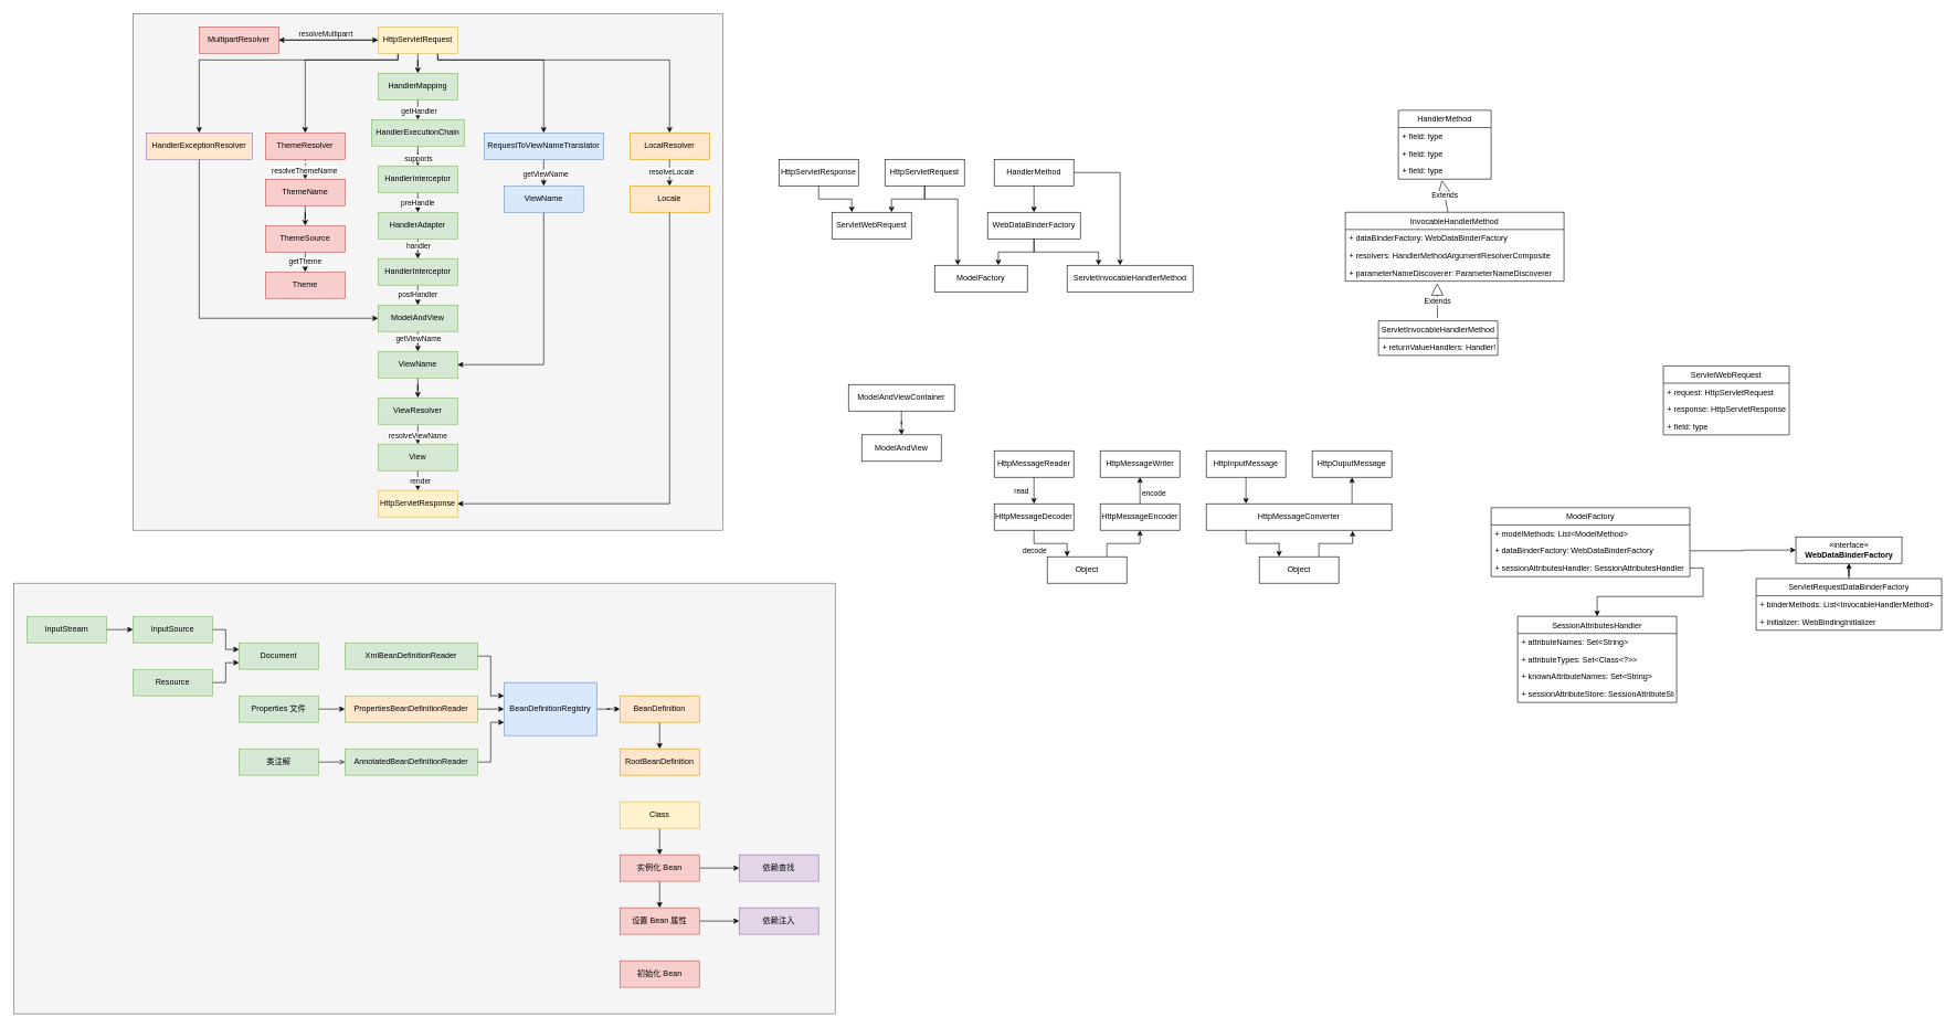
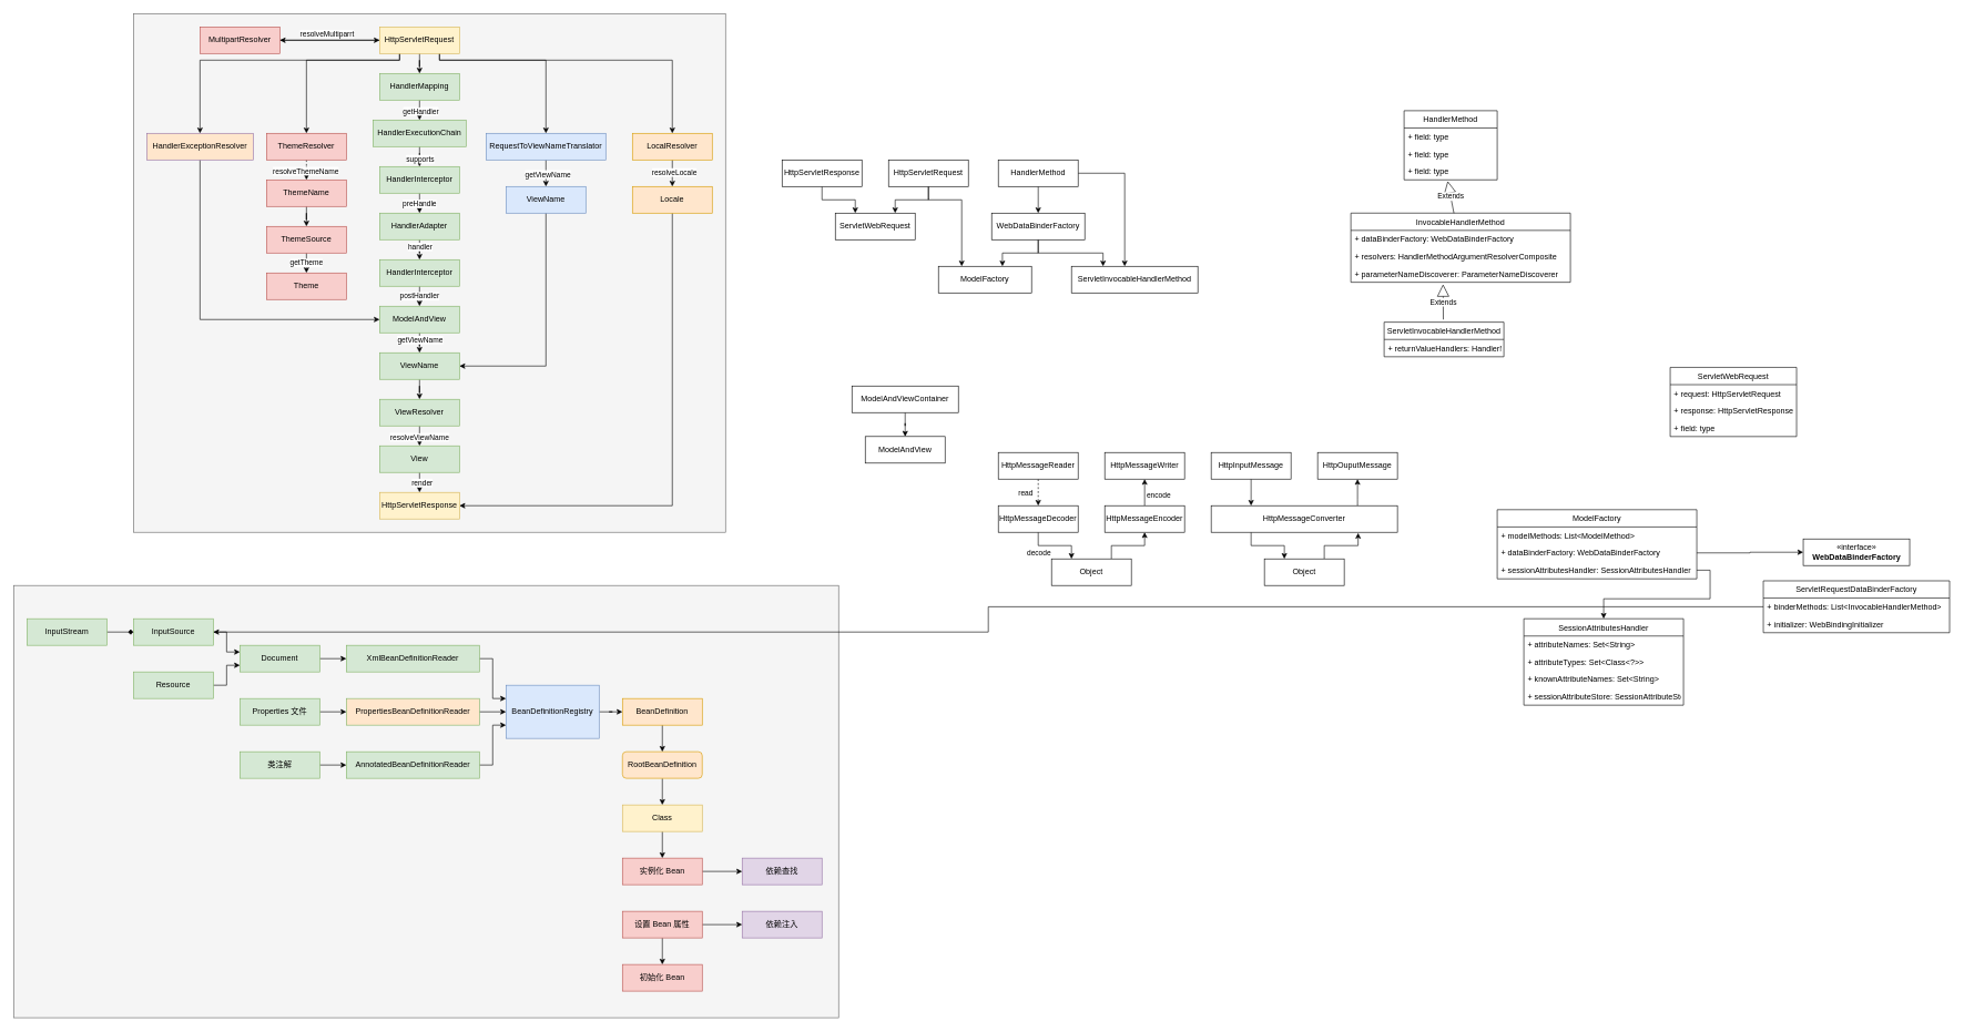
- <mxCell id="141" value="" style="edgeStyle=orthogonalEdgeStyle;rounded=0;orthogonalLoop=1;jettySize=auto;html=1;" edge="1" parent="1" source="143" target="147"><mxGeometry relative="1" as="geometry" /></mxCell>
+ <mxCell id="141" value="" style="edgeStyle=orthogonalEdgeStyle;rounded=0;orthogonalLoop=1;jettySize=auto;html=1;dashed=1;" edge="1" parent="1" source="143" target="147"><mxGeometry relative="1" as="geometry" /></mxCell>
- <mxCell id="66" value="" style="edgeStyle=orthogonalEdgeStyle;rounded=0;orthogonalLoop=1;jettySize=auto;html=1;" parent="1" source="67" target="78" edge="1"><mxGeometry relative="1" as="geometry" /></mxCell>
+ <mxCell id="66" value="" style="edgeStyle=orthogonalEdgeStyle;rounded=0;orthogonalLoop=1;jettySize=auto;html=1;" parent="1" source="67" target="122" edge="1"><mxGeometry relative="1" as="geometry" /></mxCell>
- <mxCell id="125" value="" style="edgeStyle=orthogonalEdgeStyle;rounded=0;orthogonalLoop=1;jettySize=auto;html=1;" parent="1" source="126" target="122" edge="1"><mxGeometry relative="1" as="geometry" /></mxCell>
+ <mxCell id="125" value="" style="edgeStyle=orthogonalEdgeStyle;rounded=0;orthogonalLoop=1;jettySize=auto;html=1;endArrow=diamond;" parent="1" source="126" target="122" edge="1"><mxGeometry relative="1" as="geometry" /></mxCell>
+ <mxCell id="109" value="" style="edgeStyle=orthogonalEdgeStyle;rounded=0;orthogonalLoop=1;jettySize=auto;html=1;entryX=0;entryY=0.5;entryDx=0;entryDy=0;" parent="1" source="110" target="161" edge="1"><mxGeometry relative="1" as="geometry" /></mxCell>
- <mxCell id="117" value="" style="edgeStyle=orthogonalEdgeStyle;rounded=0;orthogonalLoop=1;jettySize=auto;html=1;entryX=0;entryY=0.5;entryDx=0;entryDy=0;endArrow=open;" parent="1" source="118" target="163" edge="1"><mxGeometry relative="1" as="geometry" /></mxCell>
+ <mxCell id="117" value="" style="edgeStyle=orthogonalEdgeStyle;rounded=0;orthogonalLoop=1;jettySize=auto;html=1;entryX=0;entryY=0.5;entryDx=0;entryDy=0;" parent="1" source="118" target="163" edge="1"><mxGeometry relative="1" as="geometry" /></mxCell>
- <mxCell id="112" value="RootBeanDefinition" style="rounded=0;whiteSpace=wrap;html=1;fillColor=#ffe6cc;strokeColor=#d79b00;" parent="1" vertex="1"><mxGeometry x="935" y="1130" width="120" height="40" as="geometry" /></mxCell>
+ <mxCell id="112" value="RootBeanDefinition" style="whiteSpace=wrap;html=1;fillColor=#ffe6cc;strokeColor=#d79b00;rounded=1;" parent="1" vertex="1"><mxGeometry x="935" y="1130" width="120" height="40" as="geometry" /></mxCell>
+ <mxCell id="111" value="" style="edgeStyle=orthogonalEdgeStyle;rounded=0;orthogonalLoop=1;jettySize=auto;html=1;" edge="1" parent="1" source="112" target="131"><mxGeometry relative="1" as="geometry" /></mxCell>
- <mxCell id="134" value="" style="edgeStyle=orthogonalEdgeStyle;rounded=0;orthogonalLoop=1;jettySize=auto;html=1;" edge="1" parent="1" source="136" target="139"><mxGeometry relative="1" as="geometry" /></mxCell>
+ <mxCell id="138" value="" style="edgeStyle=orthogonalEdgeStyle;rounded=0;orthogonalLoop=1;jettySize=auto;html=1;" edge="1" parent="1" source="139" target="140"><mxGeometry relative="1" as="geometry" /></mxCell>
